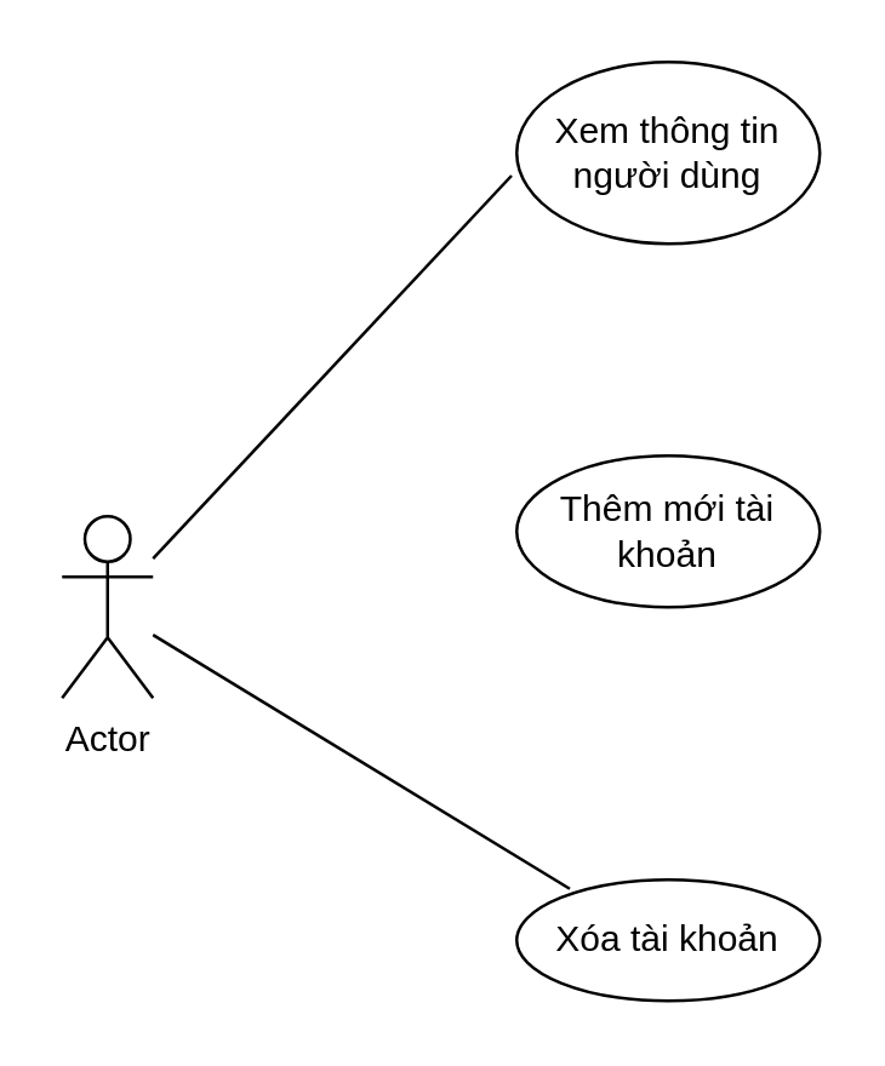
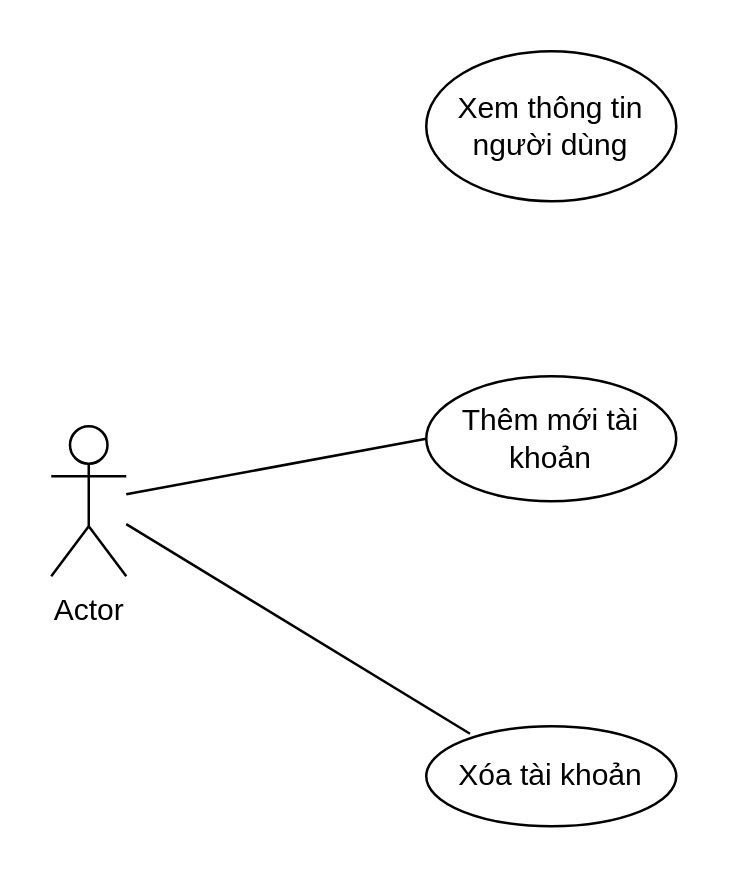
- <mxCell id="6" value="" style="endArrow=none;html=1;rounded=0;entryX=-0.017;entryY=0.625;entryDx=0;entryDy=0;entryPerimeter=0;" edge="1" parent="1" source="2" target="3"><mxGeometry width="50" height="50" relative="1" as="geometry"><mxPoint x="310" y="300" as="sourcePoint" /><mxPoint x="360" y="250" as="targetPoint" /></mxGeometry></mxCell>
+ <mxCell id="7" value="" style="endArrow=none;html=1;rounded=0;entryX=0;entryY=0.5;entryDx=0;entryDy=0;" edge="1" parent="1" source="2" target="4"><mxGeometry width="50" height="50" relative="1" as="geometry"><mxPoint x="310" y="300" as="sourcePoint" /><mxPoint x="360" y="250" as="targetPoint" /></mxGeometry></mxCell>
